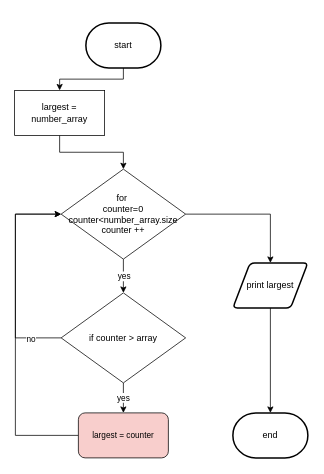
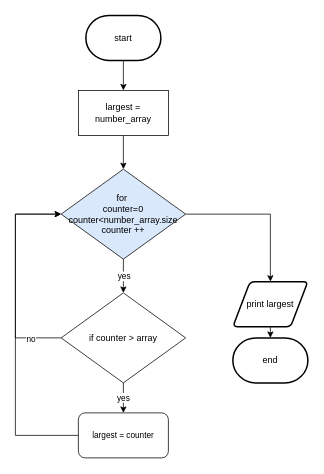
- <mxCell id="7" value="start" style="strokeWidth=2;html=1;shape=mxgraph.flowchart.terminator;whiteSpace=wrap;" parent="1" vertex="1"><mxGeometry x="114" y="30" width="100" height="60" as="geometry" /></mxCell>
+ <mxCell id="7" value="start" style="strokeWidth=2;html=1;shape=mxgraph.flowchart.terminator;whiteSpace=wrap;" parent="1" vertex="1"><mxGeometry x="114" y="20" width="100" height="60" as="geometry" /></mxCell>
- <mxCell id="9" value="largest = number_array" style="rounded=0;whiteSpace=wrap;html=1;" parent="1" vertex="1"><mxGeometry x="19" y="120" width="120" height="60" as="geometry" /></mxCell>
+ <mxCell id="9" value="largest = number_array" style="rounded=0;whiteSpace=wrap;html=1;" parent="1" vertex="1"><mxGeometry x="104" y="120" width="120" height="60" as="geometry" /></mxCell>
- <mxCell id="5" value="for&amp;nbsp;&lt;br&gt;counter=0&lt;br&gt;counter&amp;lt;number_array.size&lt;br&gt;counter ++" style="rhombus;whiteSpace=wrap;html=1;" parent="1" vertex="1"><mxGeometry x="81" y="225" width="166" height="120" as="geometry" /></mxCell>
+ <mxCell id="5" value="for&amp;nbsp;&lt;br&gt;counter=0&lt;br&gt;counter&amp;lt;number_array.size&lt;br&gt;counter ++" style="rhombus;whiteSpace=wrap;html=1;fillColor=#dae8fc;" parent="1" vertex="1"><mxGeometry x="81" y="225" width="166" height="120" as="geometry" /></mxCell>
- <mxCell id="11" value="print largest" style="shape=parallelogram;html=1;strokeWidth=2;perimeter=parallelogramPerimeter;whiteSpace=wrap;rounded=1;arcSize=12;size=0.23;" parent="1" vertex="1"><mxGeometry x="310" y="350" width="100" height="60" as="geometry" /></mxCell>
+ <mxCell id="11" value="print largest" style="shape=parallelogram;html=1;strokeWidth=2;perimeter=parallelogramPerimeter;whiteSpace=wrap;rounded=1;arcSize=12;size=0.23;" parent="1" vertex="1"><mxGeometry x="310" y="375" width="100" height="60" as="geometry" /></mxCell>
- <mxCell id="17" value="largest = counter" style="rounded=1;whiteSpace=wrap;html=1;fontFamily=Helvetica;fontSize=11;fontColor=default;fillColor=#f8cecc;" vertex="1" parent="1"><mxGeometry x="104" y="550" width="120" height="60" as="geometry" /></mxCell>
+ <mxCell id="17" value="largest = counter" style="rounded=1;whiteSpace=wrap;html=1;fontFamily=Helvetica;fontSize=11;fontColor=default;" vertex="1" parent="1"><mxGeometry x="104" y="550" width="120" height="60" as="geometry" /></mxCell>
- <mxCell id="2" value="end" style="strokeWidth=2;html=1;shape=mxgraph.flowchart.terminator;whiteSpace=wrap;" parent="1" vertex="1"><mxGeometry x="310" y="550" width="100" height="60" as="geometry" /></mxCell>
+ <mxCell id="2" value="end" style="strokeWidth=2;html=1;shape=mxgraph.flowchart.terminator;whiteSpace=wrap;" parent="1" vertex="1"><mxGeometry x="310" y="450" width="100" height="60" as="geometry" /></mxCell>
